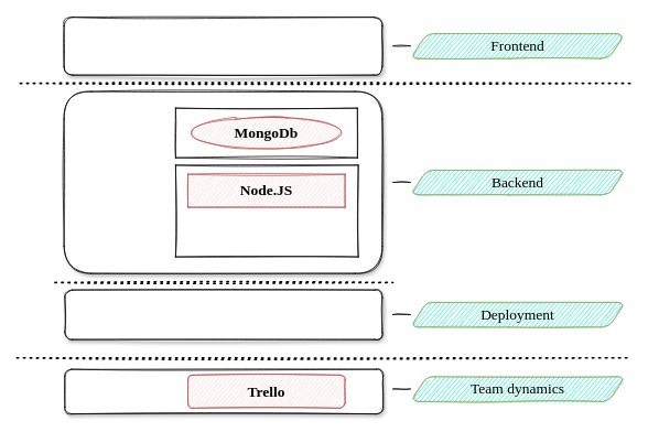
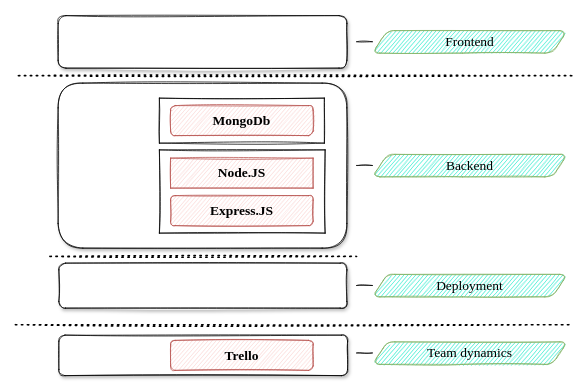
- <mxCell id="13" value="&lt;b&gt;&lt;font style=&quot;font-size: 18px;&quot;&gt;MongoDb&lt;/font&gt;&lt;/b&gt;" style="ellipse;whiteSpace=wrap;html=1;sketch=1;fillColor=#f8cecc;strokeColor=#b85450;fontFamily=Garamond;" vertex="1" parent="1"><mxGeometry x="227" y="140" width="190" height="40" as="geometry" /></mxCell>
+ <mxCell id="13" value="&lt;b&gt;&lt;font style=&quot;font-size: 18px;&quot;&gt;MongoDb&lt;/font&gt;&lt;/b&gt;" style="rounded=1;whiteSpace=wrap;html=1;sketch=1;fillColor=#f8cecc;strokeColor=#b85450;fontFamily=Garamond;" vertex="1" parent="1"><mxGeometry x="227" y="140" width="190" height="40" as="geometry" /></mxCell>
+ <mxCell id="5" value="&lt;b&gt;&lt;font style=&quot;font-size: 18px;&quot;&gt;Express.JS&lt;/font&gt;&lt;/b&gt;" style="rounded=1;whiteSpace=wrap;html=1;sketch=1;fillColor=#f8cecc;strokeColor=#b85450;fontFamily=Garamond;" vertex="1" parent="1"><mxGeometry x="227" y="260" width="190" height="40" as="geometry" /></mxCell>
